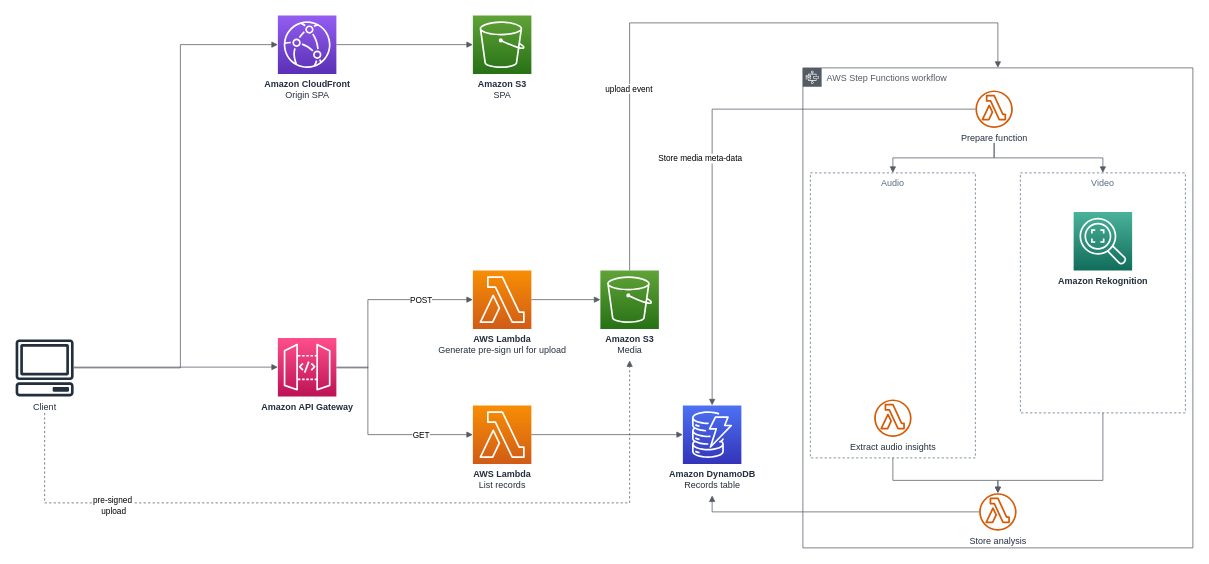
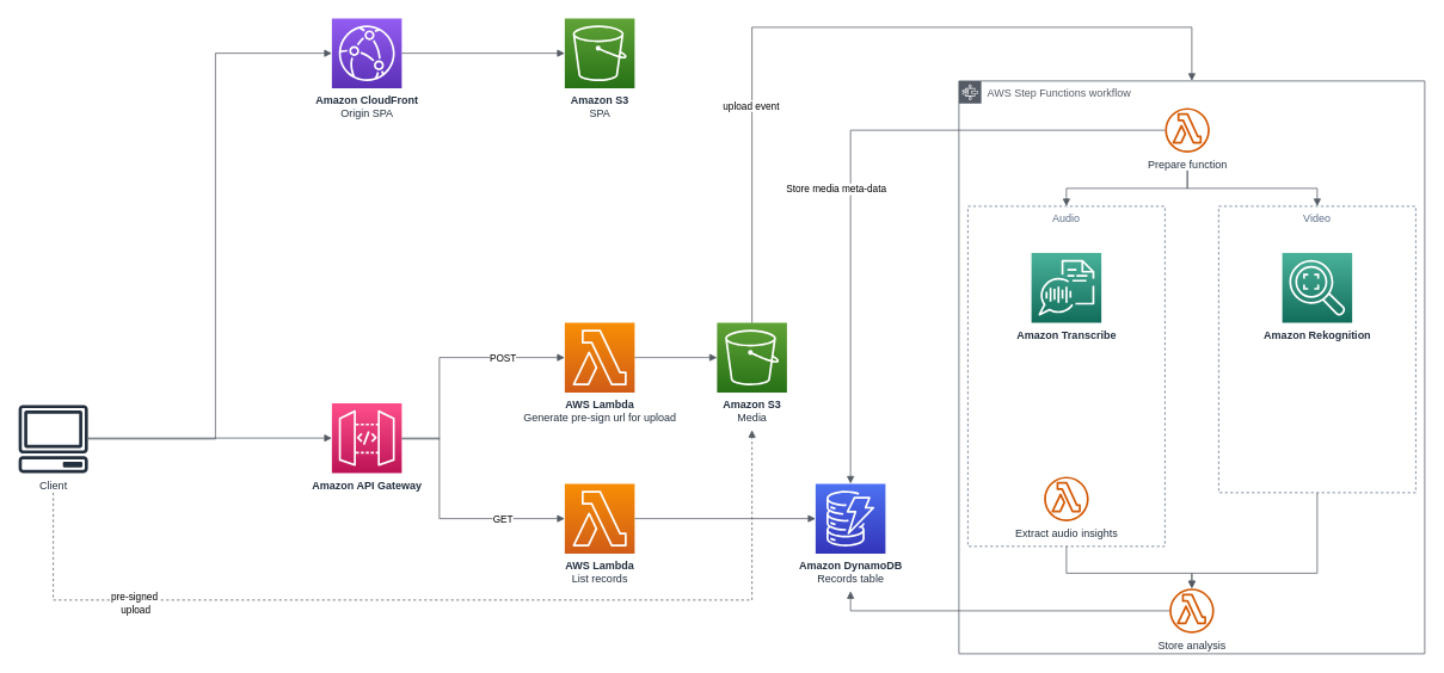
+ <mxCell id="26" value="&lt;b&gt;Amazon Transcribe&lt;/b&gt;" style="sketch=0;points=[[0,0,0],[0.25,0,0],[0.5,0,0],[0.75,0,0],[1,0,0],[0,1,0],[0.25,1,0],[0.5,1,0],[0.75,1,0],[1,1,0],[0,0.25,0],[0,0.5,0],[0,0.75,0],[1,0.25,0],[1,0.5,0],[1,0.75,0]];outlineConnect=0;fontColor=#232F3E;gradientColor=#4AB29A;gradientDirection=north;fillColor=#116D5B;strokeColor=#ffffff;dashed=0;verticalLabelPosition=bottom;verticalAlign=top;align=center;html=1;fontSize=12;fontStyle=0;aspect=fixed;shape=mxgraph.aws4.resourceIcon;resIcon=mxgraph.aws4.transcribe;" parent="1" vertex="1"><mxGeometry x="1151" y="282" width="78" height="78" as="geometry" /></mxCell>
